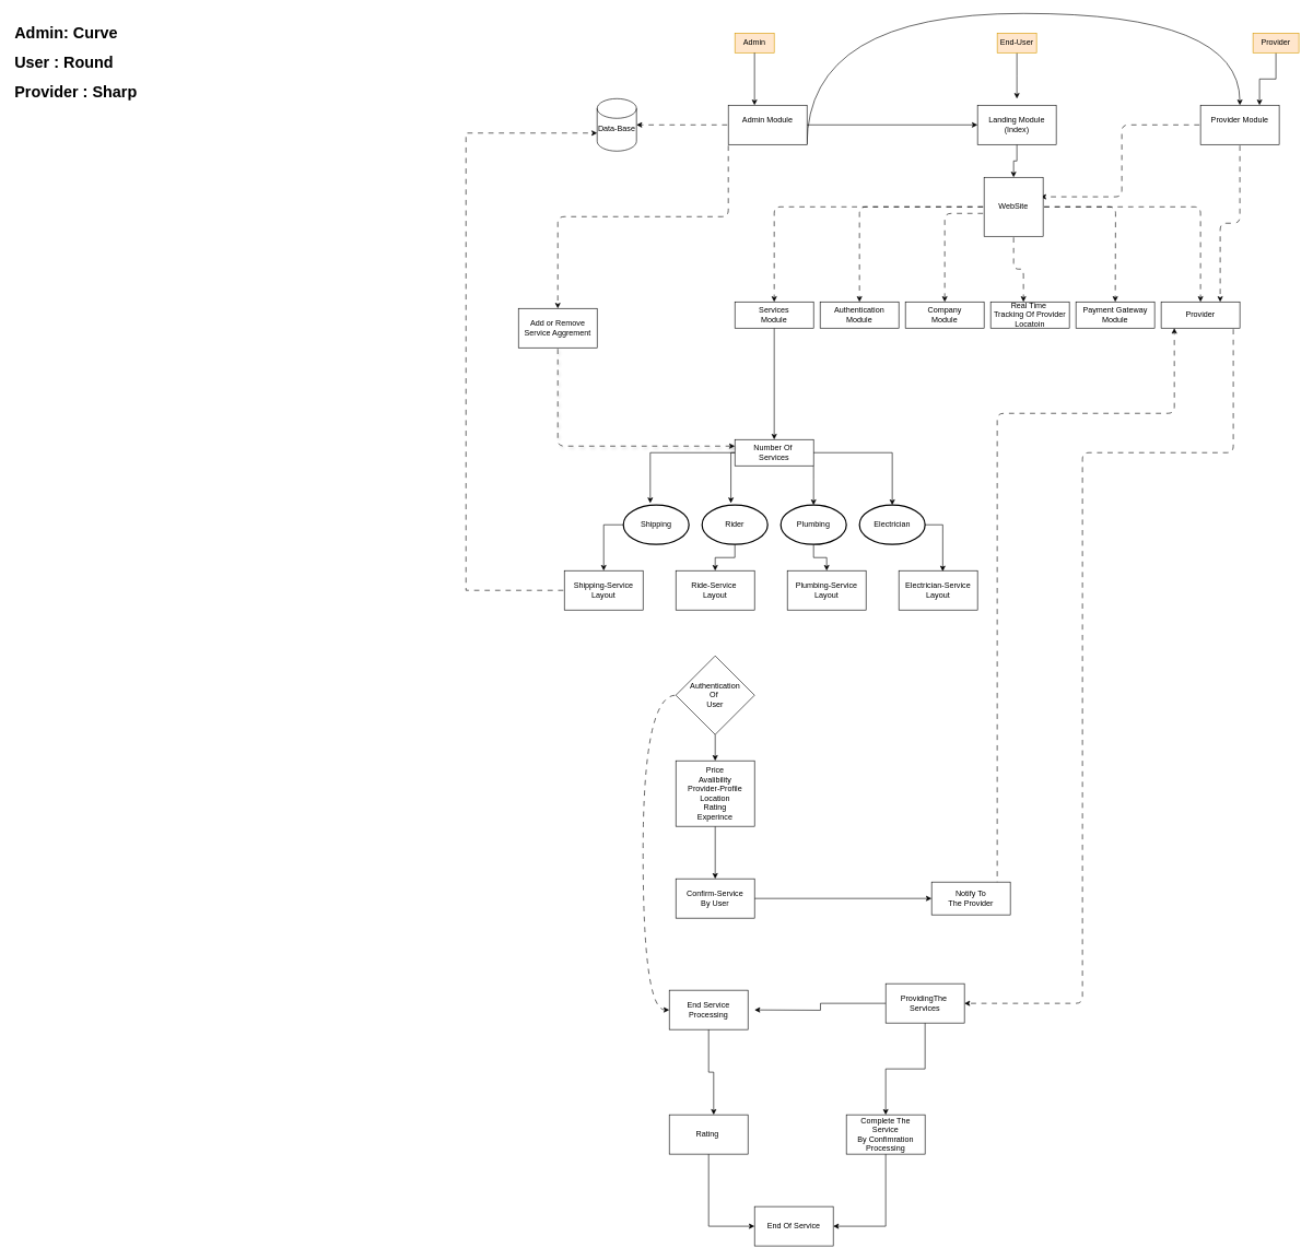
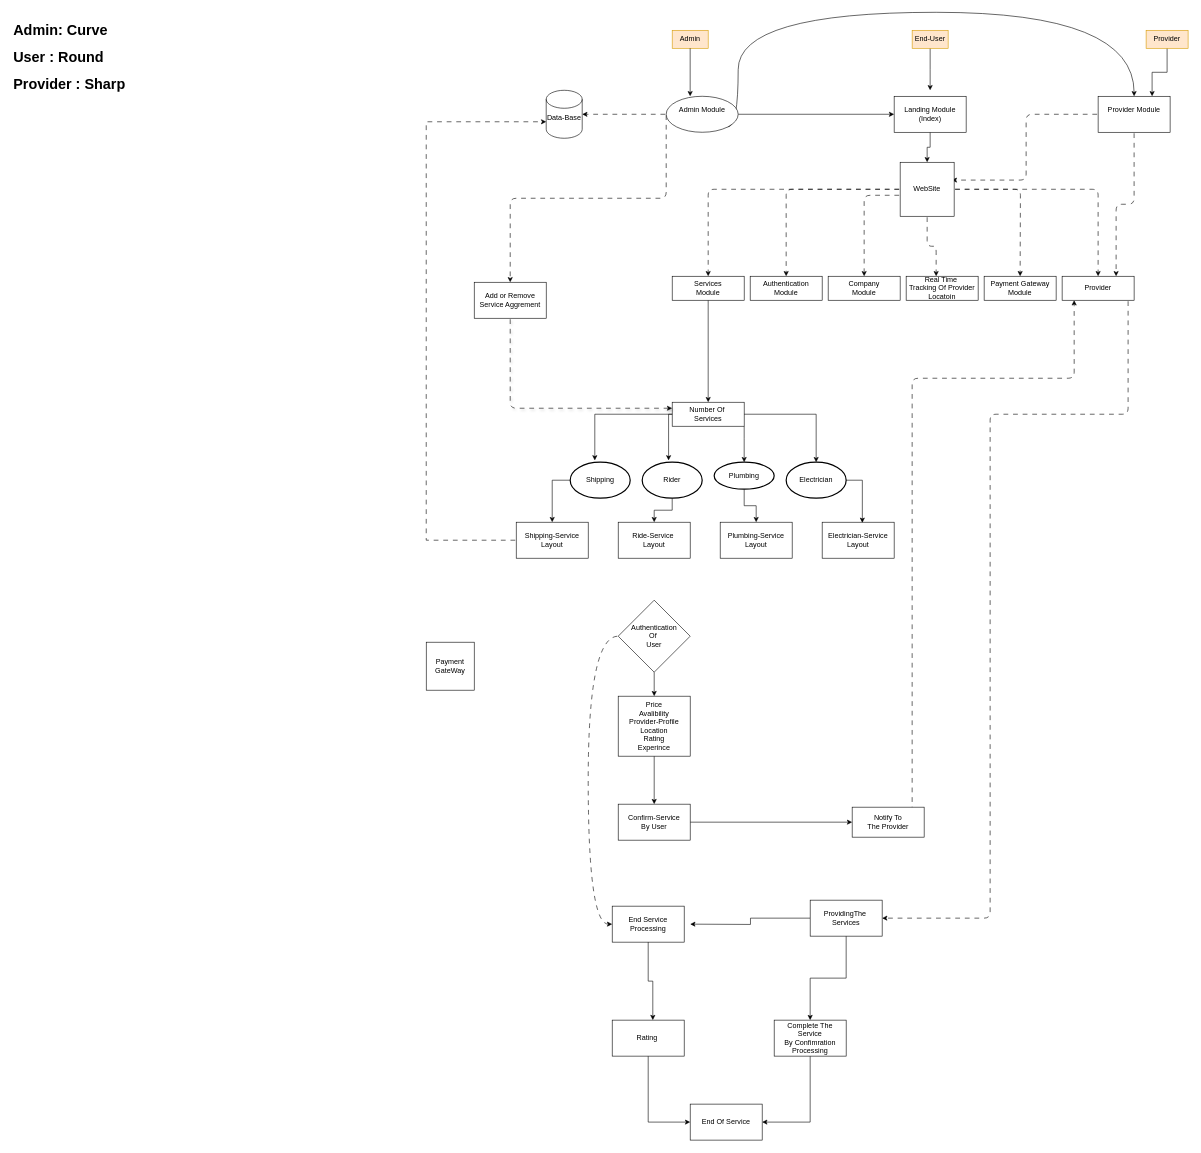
- <mxCell id="15" value="Admin Module&lt;div&gt;&lt;br&gt;&lt;/div&gt;" style="rounded=0;whiteSpace=wrap;html=1;glass=0;shadow=0;" parent="1" vertex="1"><mxGeometry y="160" width="120" height="60" as="geometry" x="1110" /></mxCell>
+ <mxCell id="15" value="Admin Module&lt;div&gt;&lt;br&gt;&lt;/div&gt;" style="ellipse;whiteSpace=wrap;html=1;glass=0;shadow=0;" parent="1" vertex="1"><mxGeometry y="160" width="120" height="60" as="geometry" x="1110" /></mxCell>
- <mxCell id="39" value="Plumbing" style="strokeWidth=2;html=1;shape=mxgraph.flowchart.start_1;whiteSpace=wrap;rounded=0;" vertex="1" parent="1"><mxGeometry x="1190" y="770" width="100" height="60" as="geometry" /></mxCell>
+ <mxCell id="39" value="Plumbing" style="strokeWidth=2;html=1;shape=mxgraph.flowchart.start_1;whiteSpace=wrap;rounded=0;" vertex="1" parent="1"><mxGeometry x="1190" y="770" width="100" height="45" as="geometry" /></mxCell>
+ <mxCell id="73" value="Payment GateWay" style="whiteSpace=wrap;html=1;aspect=fixed;rounded=0;" vertex="1" parent="1"><mxGeometry x="710" y="1070" width="80" height="80" as="geometry" /></mxCell>
